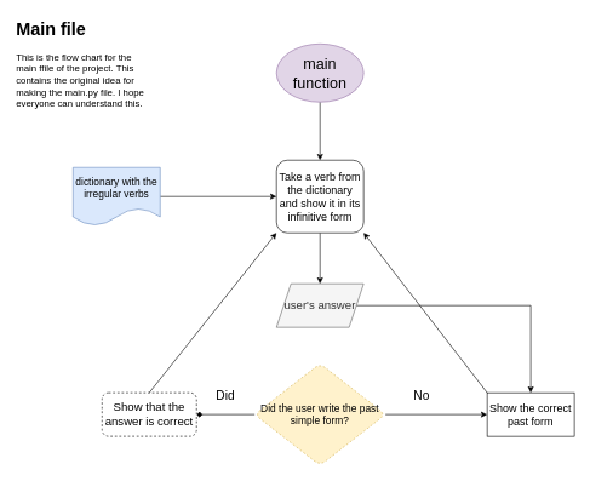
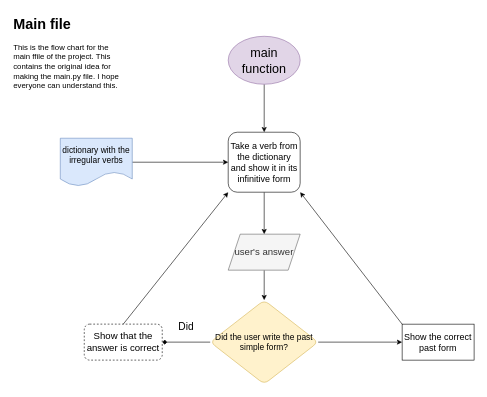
- <mxCell id="18" style="edgeStyle=orthogonalEdgeStyle;rounded=0;orthogonalLoop=1;jettySize=auto;html=1;" edge="1" parent="1" source="19" target="8"><mxGeometry relative="1" as="geometry" /></mxCell>
+ <mxCell id="18" style="edgeStyle=orthogonalEdgeStyle;rounded=0;orthogonalLoop=1;jettySize=auto;html=1;entryX=0.5;entryY=0;entryDx=0;entryDy=0;" edge="1" parent="1" source="19" target="7"><mxGeometry relative="1" as="geometry" /></mxCell>
- <mxCell id="9" value="&lt;font style=&quot;font-size: 17px;&quot;&gt;No&lt;/font&gt;" style="text;html=1;align=center;verticalAlign=middle;whiteSpace=wrap;rounded=0;" vertex="1" parent="1"><mxGeometry x="550" y="530" width="60" height="30" as="geometry" /></mxCell>
- <mxCell id="7" value="&lt;font style=&quot;font-size: 14px;&quot;&gt;Did the user write the past simple form?&lt;/font&gt;" style="rhombus;whiteSpace=wrap;html=1;rounded=1;fillColor=#fff2cc;strokeColor=#d6b656;dashed=1;" vertex="1" parent="1"><mxGeometry x="350" y="500" width="180" height="140" as="geometry" /></mxCell>
+ <mxCell id="7" value="&lt;font style=&quot;font-size: 14px;&quot;&gt;Did the user write the past simple form?&lt;/font&gt;" style="rhombus;whiteSpace=wrap;html=1;rounded=1;fillColor=#fff2cc;strokeColor=#d6b656;" vertex="1" parent="1"><mxGeometry x="350" y="500" width="180" height="140" as="geometry" /></mxCell>
